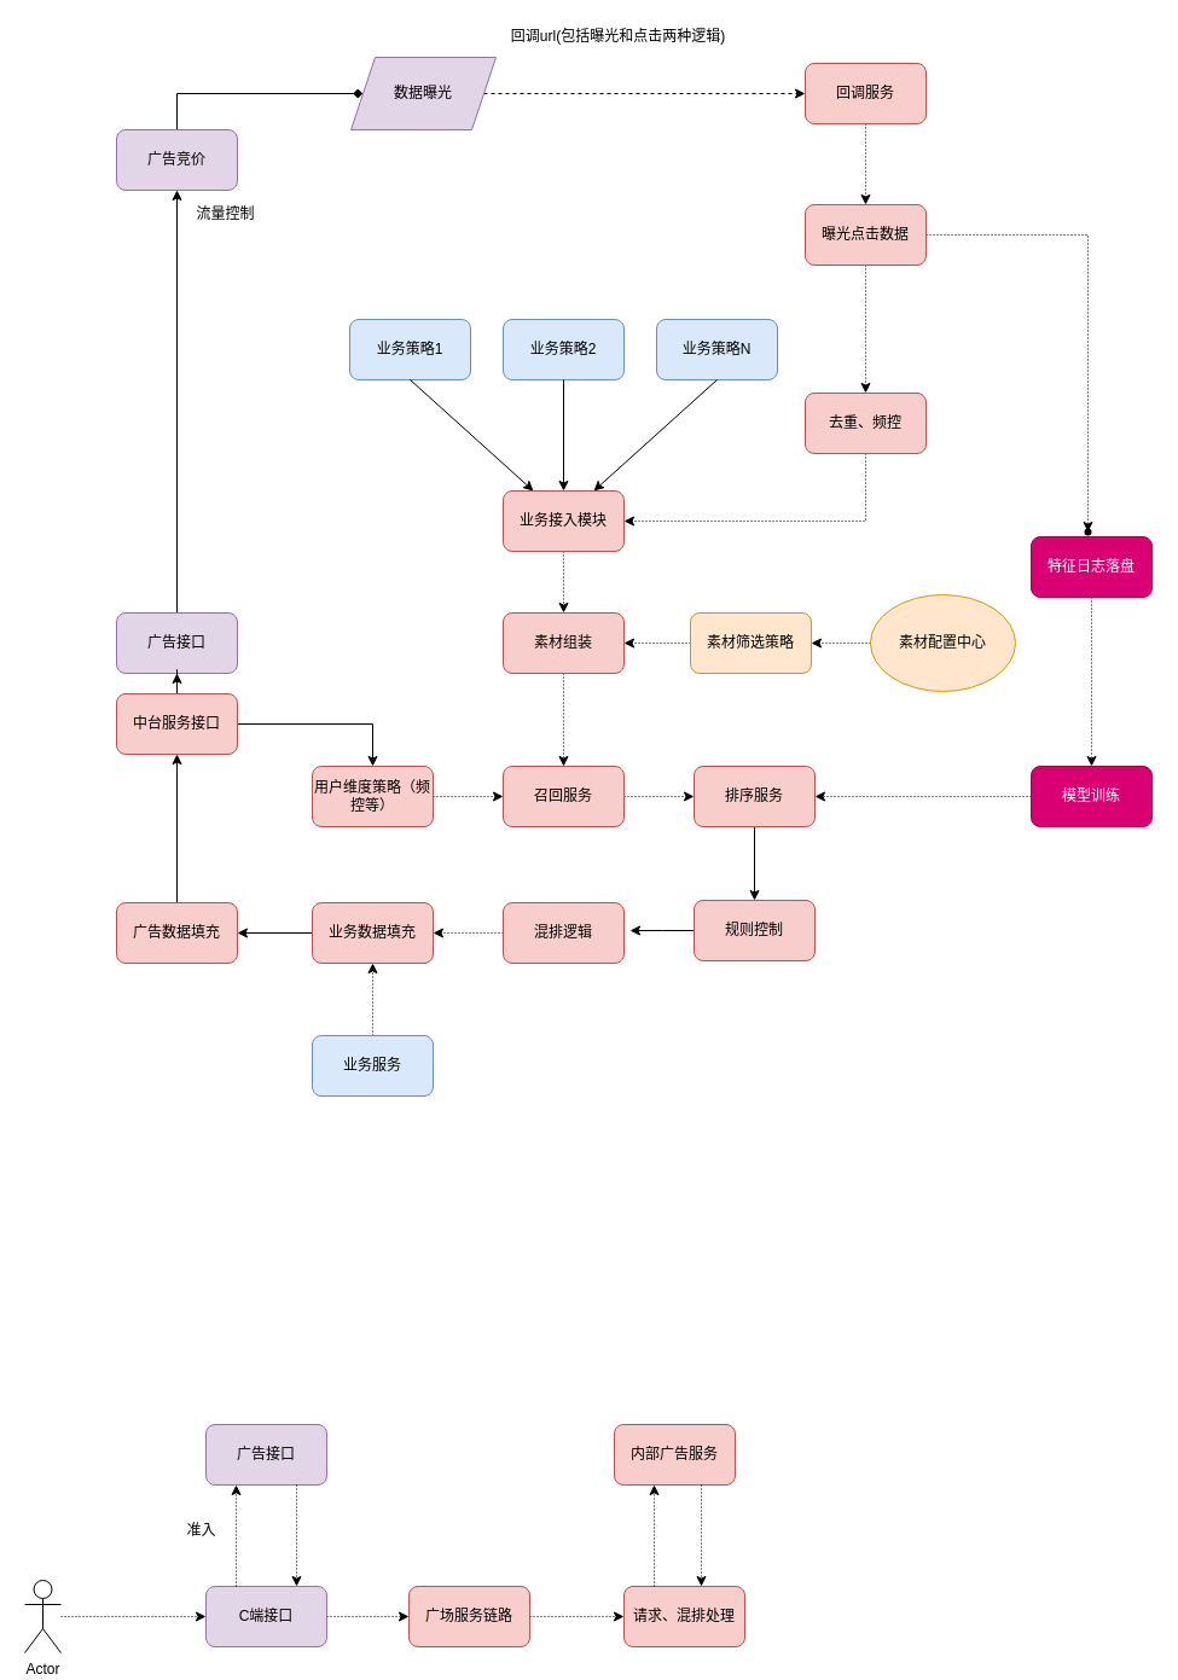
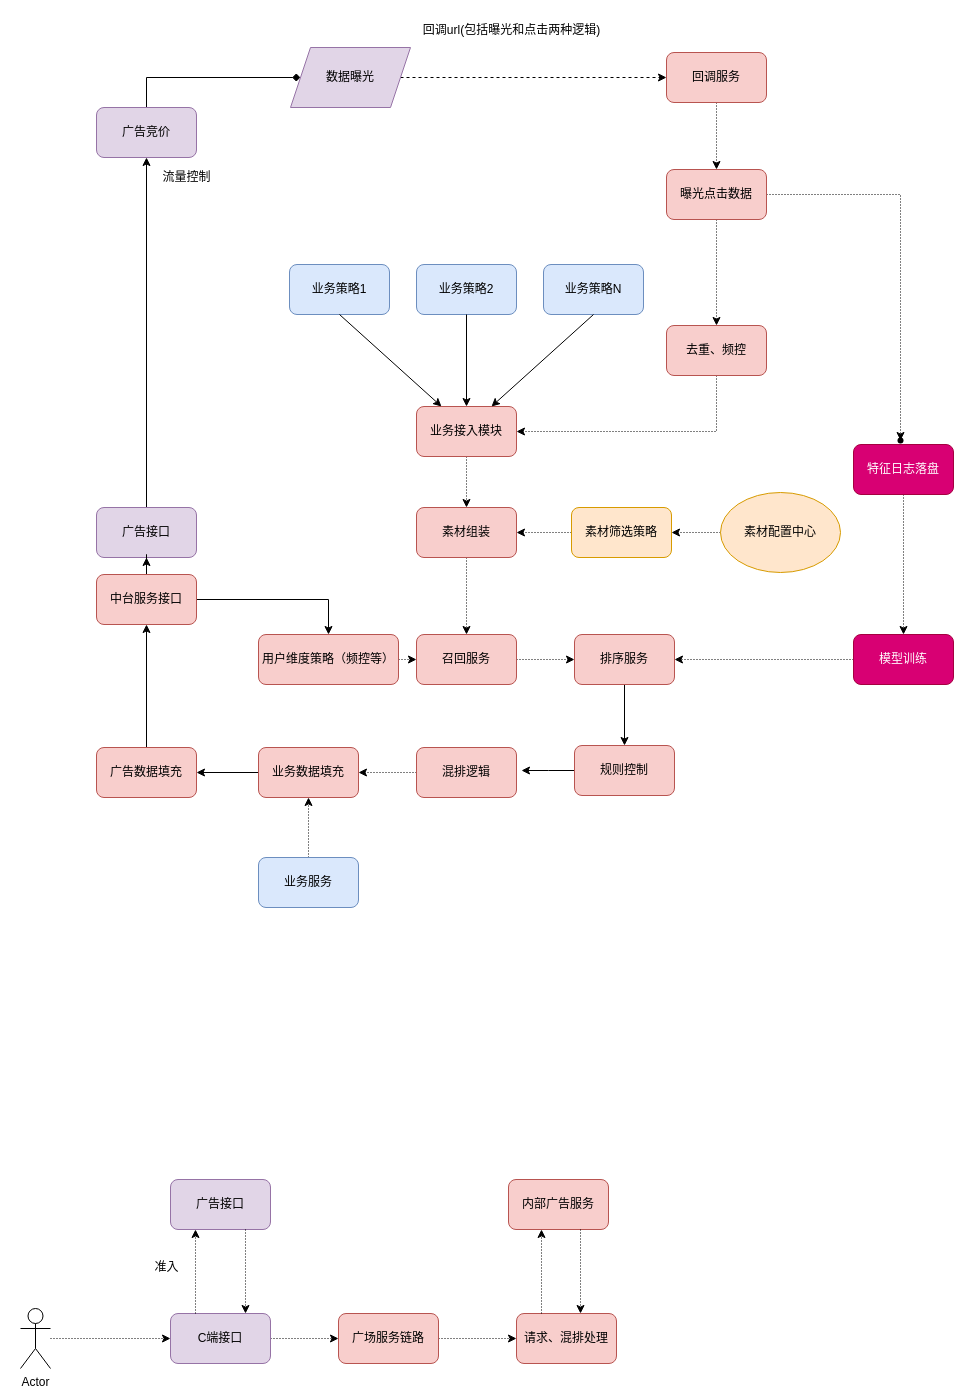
- <mxCell id="18" value="用户维度策略（频控等）" style="rounded=1;whiteSpace=wrap;html=1;fillColor=#f8cecc;strokeColor=#b85450;" parent="1" vertex="1"><mxGeometry x="258" y="634" width="100" height="50" as="geometry" /></mxCell>
+ <mxCell id="18" value="用户维度策略（频控等）" style="rounded=1;whiteSpace=wrap;html=1;fillColor=#f8cecc;strokeColor=#b85450;" parent="1" vertex="1"><mxGeometry x="258" y="634" width="140" height="50" as="geometry" /></mxCell>
